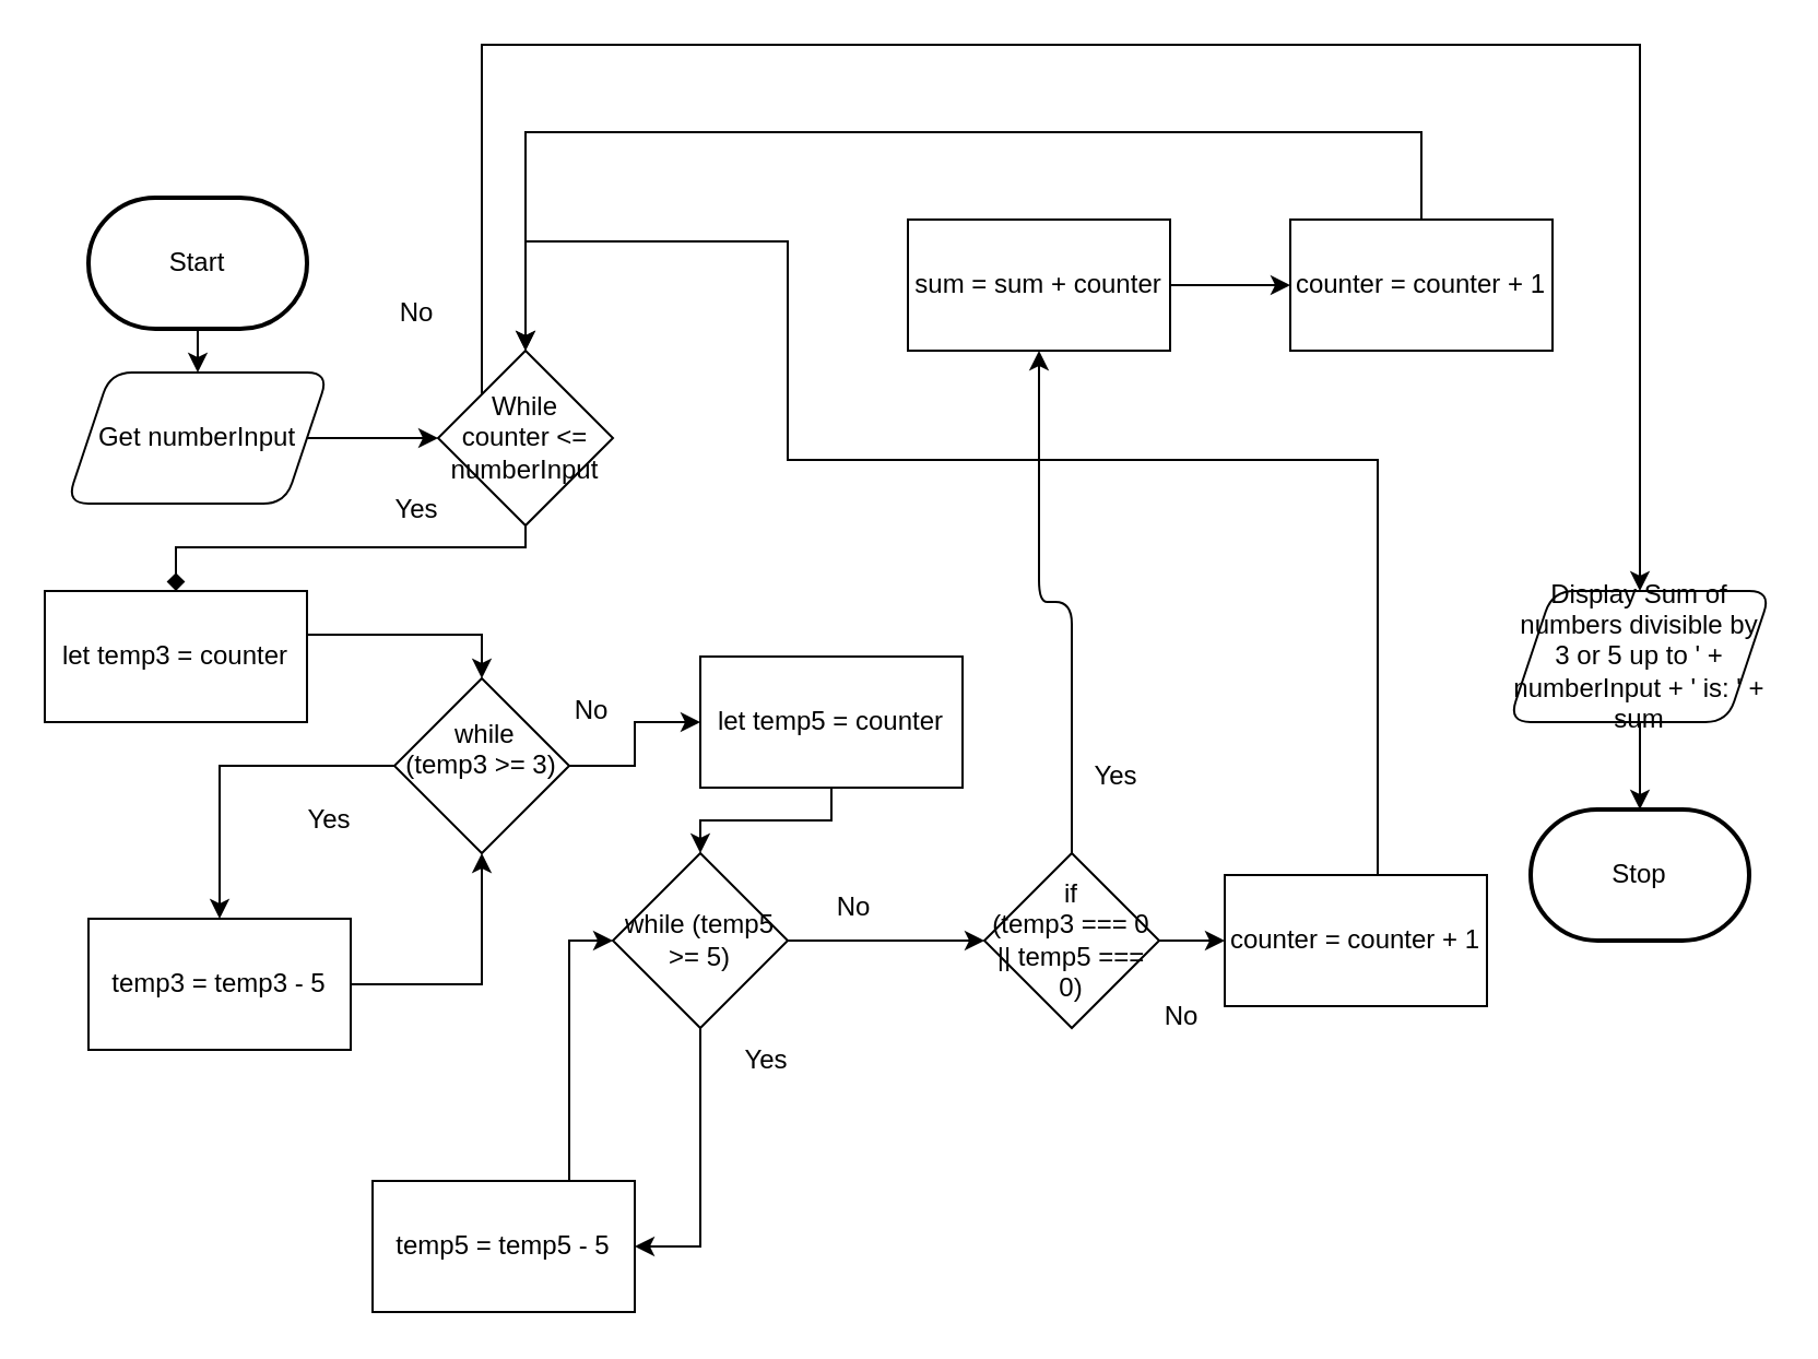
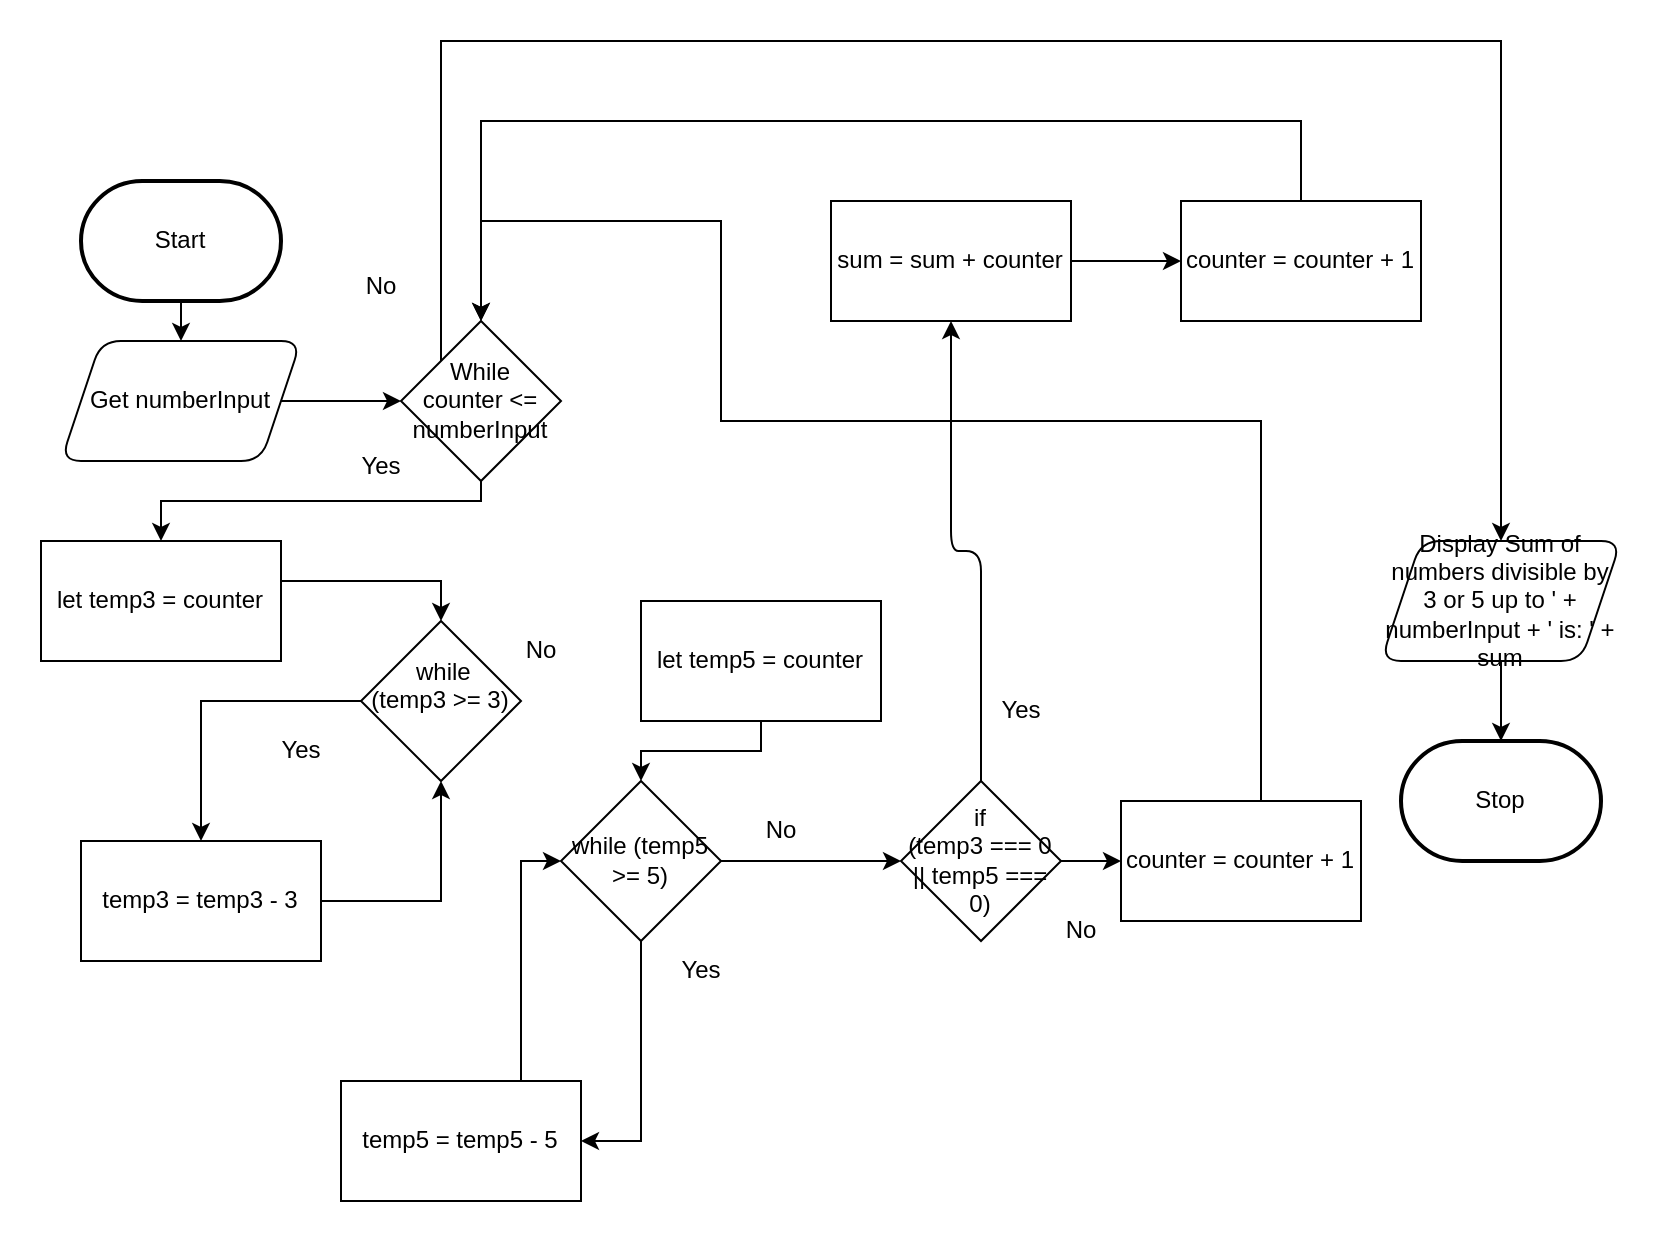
- <mxCell id="7" value="" style="edgeStyle=orthogonalEdgeStyle;html=1;rounded=0;curved=0;endArrow=diamond;" parent="1" source="9" target="13" edge="1"><mxGeometry relative="1" as="geometry"><Array as="points"><mxPoint x="240" y="250" /><mxPoint x="80" y="250" /></Array></mxGeometry></mxCell>
+ <mxCell id="7" value="" style="edgeStyle=orthogonalEdgeStyle;html=1;rounded=0;curved=0;" parent="1" source="9" target="13" edge="1"><mxGeometry relative="1" as="geometry"><Array as="points"><mxPoint x="240" y="250" /><mxPoint x="80" y="250" /></Array></mxGeometry></mxCell>
- <mxCell id="15" style="edgeStyle=orthogonalEdgeStyle;html=1;entryX=0;entryY=0.5;entryDx=0;entryDy=0;rounded=0;curved=0;" parent="1" source="16" target="21" edge="1"><mxGeometry relative="1" as="geometry" /></mxCell>
- <mxCell id="18" value="&lt;div&gt;&lt;font color=&quot;#000000&quot;&gt;temp3 = temp3 - 5&lt;/font&gt;&lt;/div&gt;" style="whiteSpace=wrap;html=1;rounded=0;" parent="1" vertex="1"><mxGeometry x="40" y="420" width="120" height="60" as="geometry" /></mxCell>
+ <mxCell id="18" value="&lt;div&gt;&lt;font color=&quot;#000000&quot;&gt;temp3 = temp3 - 3&lt;/font&gt;&lt;/div&gt;" style="whiteSpace=wrap;html=1;rounded=0;" parent="1" vertex="1"><mxGeometry x="40" y="420" width="120" height="60" as="geometry" /></mxCell>
